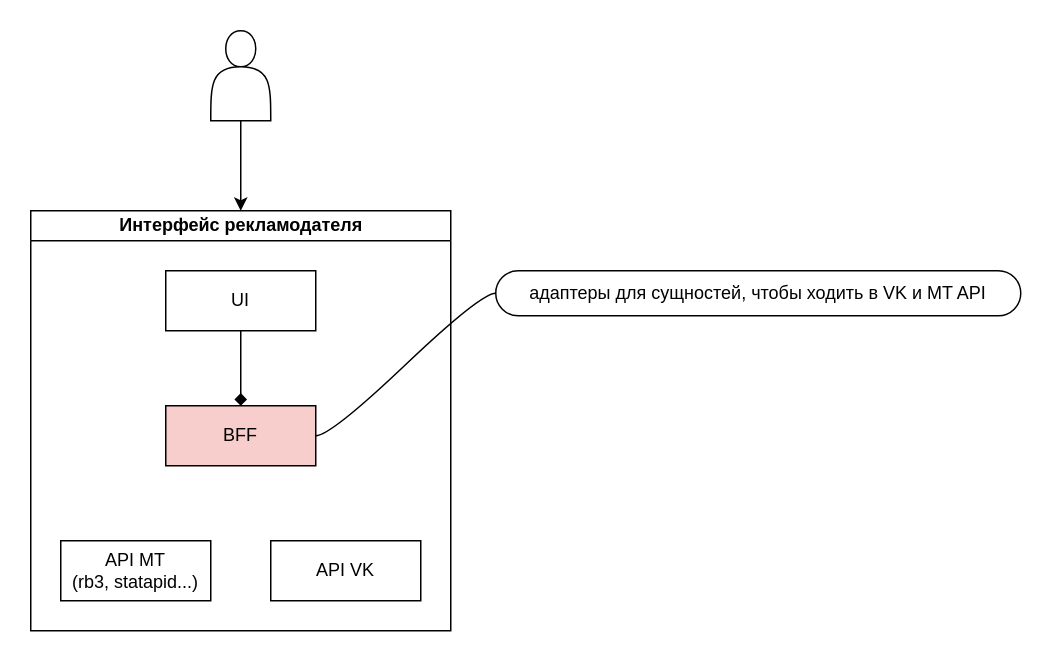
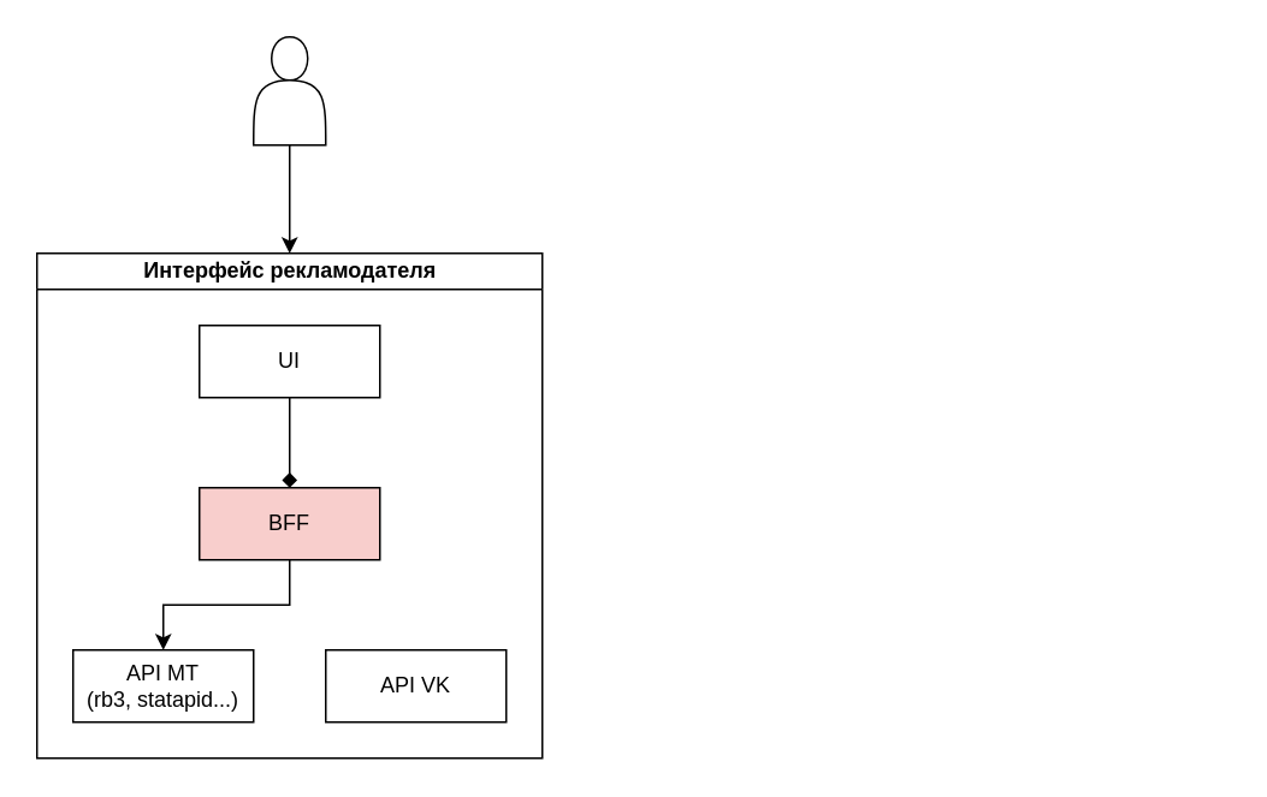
- <mxCell id="11" value="адаптеры для сущностей, чтобы ходить в VK и MT API" style="whiteSpace=wrap;html=1;rounded=1;arcSize=50;align=center;verticalAlign=middle;strokeWidth=1;autosize=1;spacing=4;treeFolding=1;treeMoving=1;newEdgeStyle={&quot;edgeStyle&quot;:&quot;entityRelationEdgeStyle&quot;,&quot;startArrow&quot;:&quot;none&quot;,&quot;endArrow&quot;:&quot;none&quot;,&quot;segment&quot;:10,&quot;curved&quot;:1};" vertex="1" parent="1"><mxGeometry x="330" y="180" width="350" height="30" as="geometry" /></mxCell>
- <mxCell id="12" value="" style="edgeStyle=entityRelationEdgeStyle;startArrow=none;endArrow=none;segment=10;curved=1;exitX=1;exitY=0.5;exitDx=0;exitDy=0;" edge="1" target="11" parent="1" source="6"><mxGeometry relative="1" as="geometry"><mxPoint x="250" y="303" as="sourcePoint" /></mxGeometry></mxCell>
+ <mxCell id="8" value="" style="edgeStyle=orthogonalEdgeStyle;rounded=0;orthogonalLoop=1;jettySize=auto;html=1;" edge="1" target="9" source="6" parent="4"><mxGeometry relative="1" as="geometry"><mxPoint x="300" y="280" as="sourcePoint" /></mxGeometry></mxCell>
